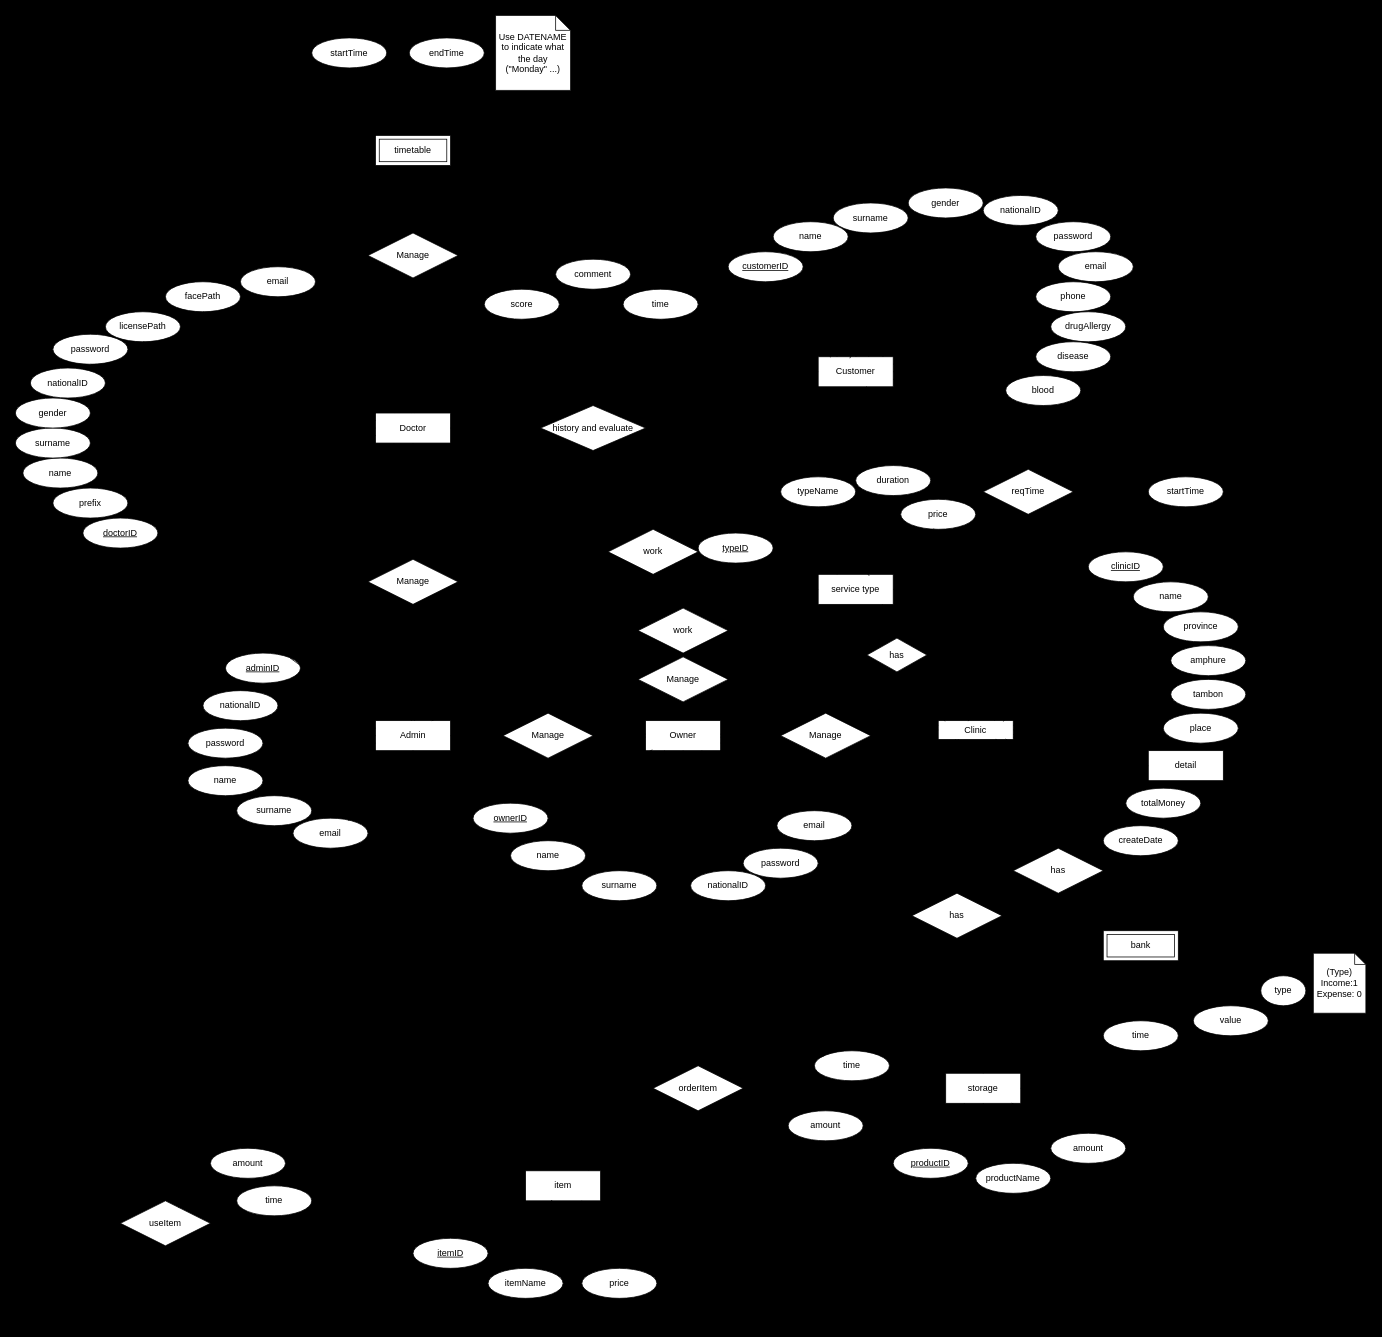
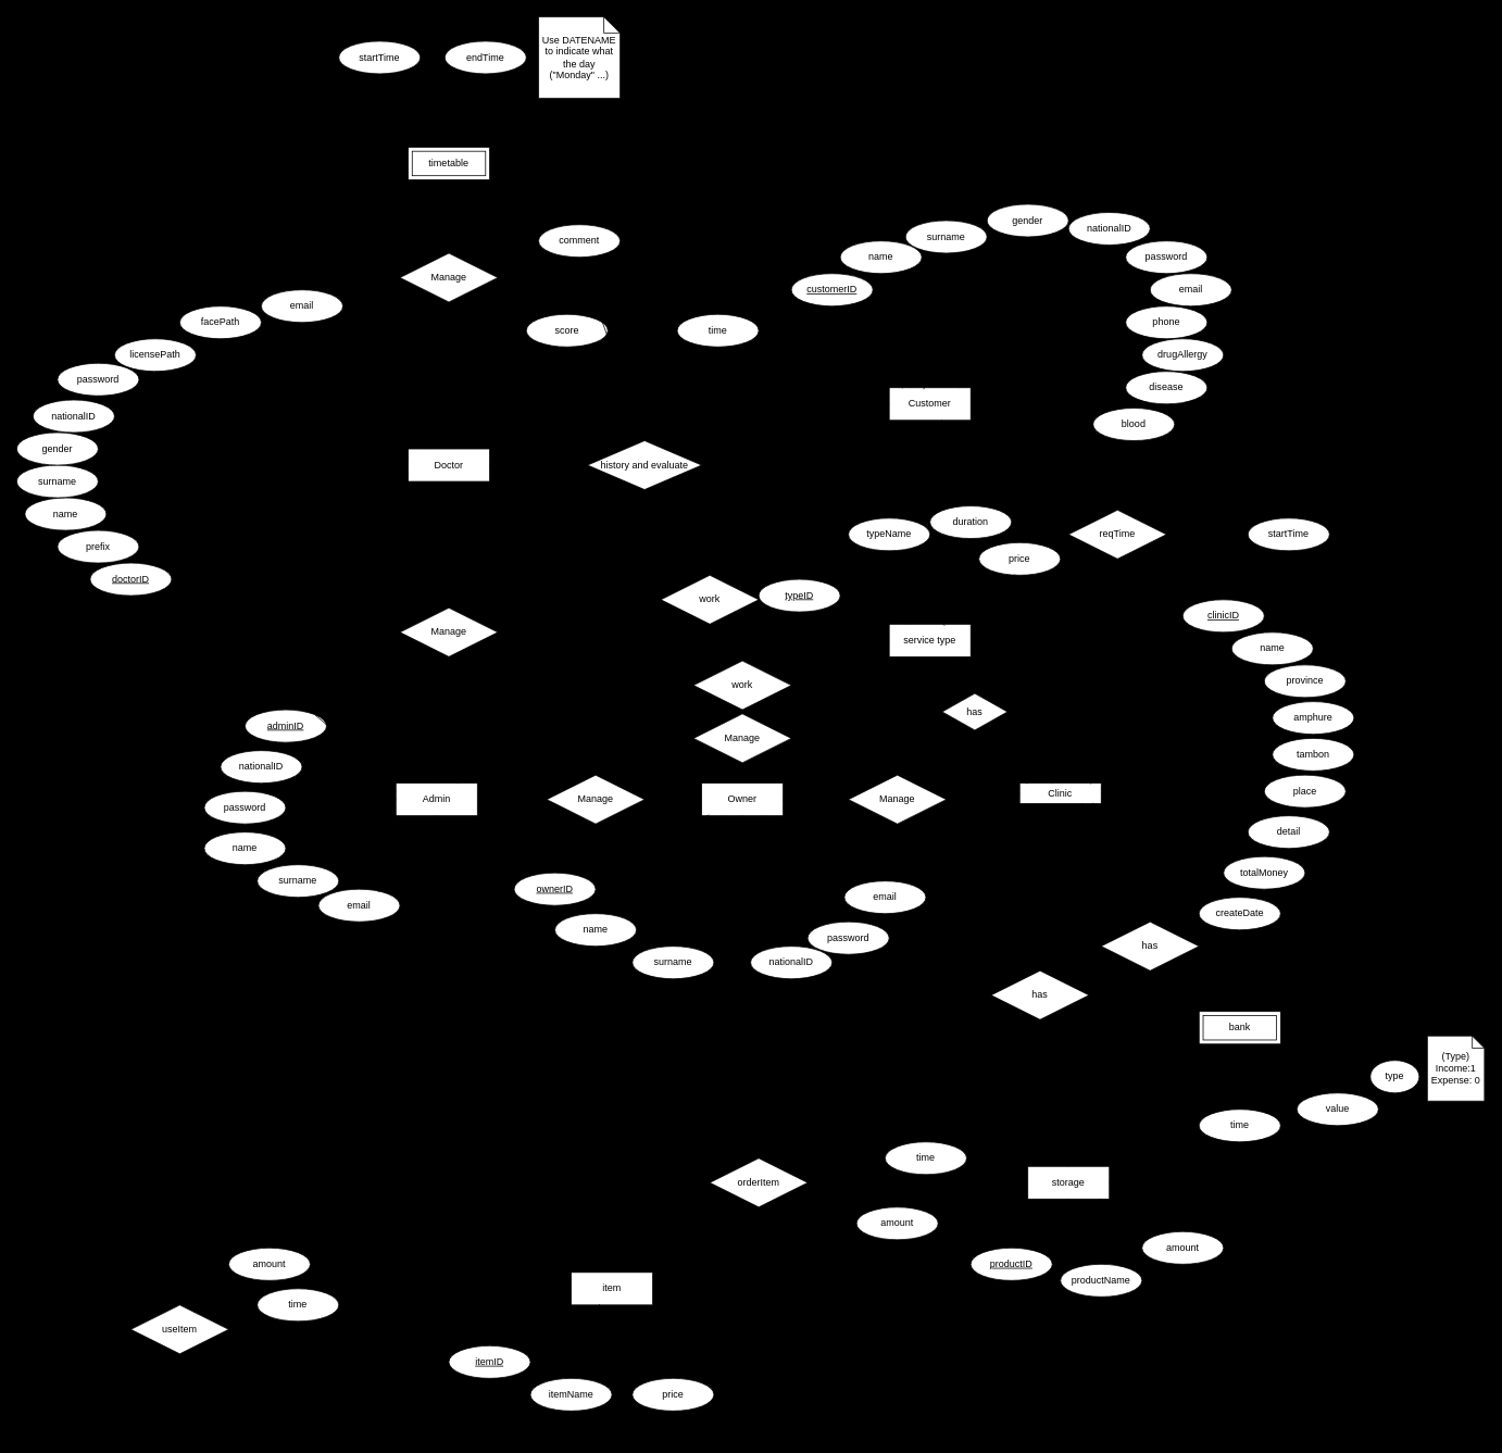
- <mxCell id="97" value="comment" style="ellipse;whiteSpace=wrap;html=1;align=center;" parent="1" vertex="1"><mxGeometry x="740" y="345" width="100" height="40" as="geometry" /></mxCell>
+ <mxCell id="97" value="comment" style="ellipse;whiteSpace=wrap;html=1;align=center;" parent="1" vertex="1"><mxGeometry x="660" y="275" width="100" height="40" as="geometry" /></mxCell>
- <mxCell id="11" value="Admin" style="whiteSpace=wrap;html=1;align=center;" parent="1" vertex="1"><mxGeometry x="500" y="960" width="100" height="40" as="geometry" /></mxCell>
+ <mxCell id="11" value="Admin" style="whiteSpace=wrap;html=1;align=center;" parent="1" vertex="1"><mxGeometry x="485" y="960" width="100" height="40" as="geometry" /></mxCell>
- <mxCell id="42" value="detail" style="whiteSpace=wrap;html=1;align=center;rounded=0;" parent="1" vertex="1"><mxGeometry x="1530" y="1000" width="100" height="40" as="geometry" /></mxCell>
+ <mxCell id="42" value="detail" style="ellipse;whiteSpace=wrap;html=1;align=center;" parent="1" vertex="1"><mxGeometry x="1530" y="1000" width="100" height="40" as="geometry" /></mxCell>
